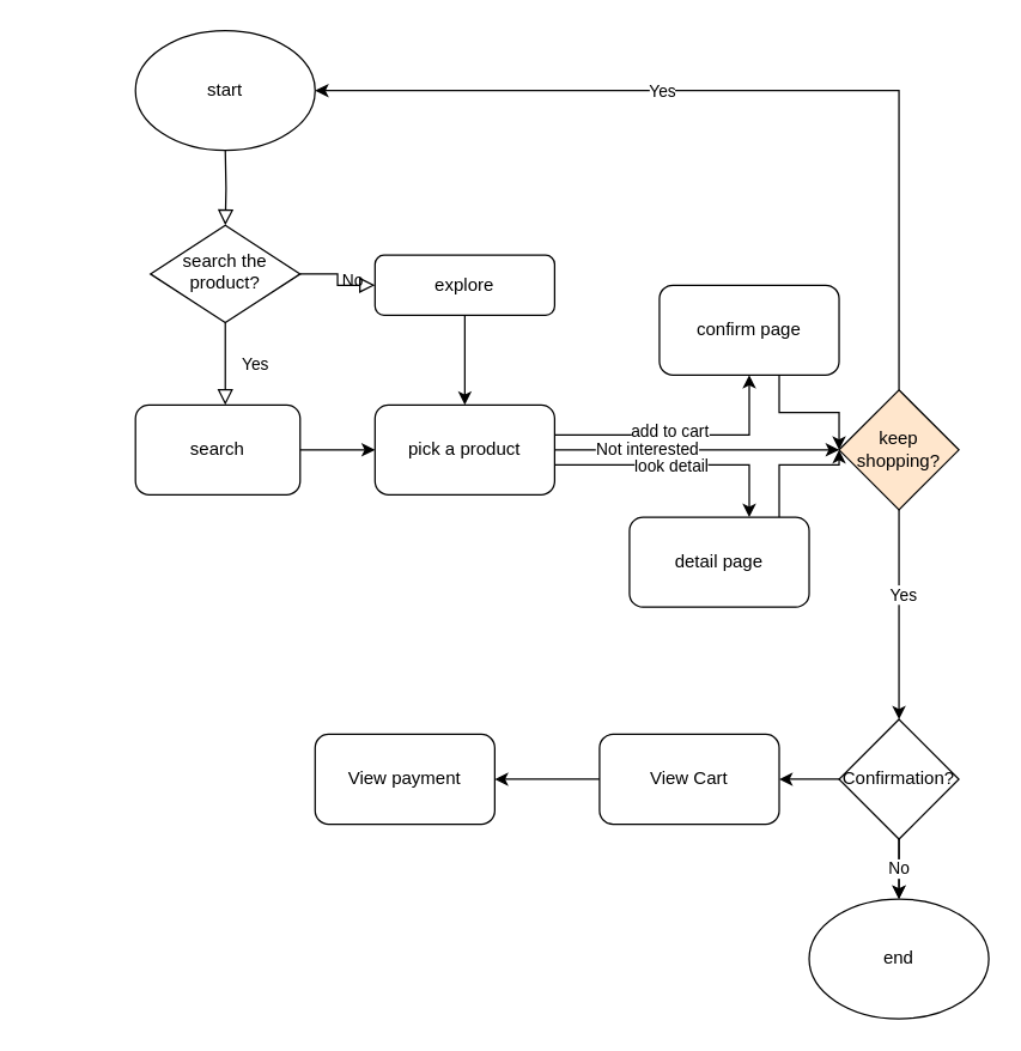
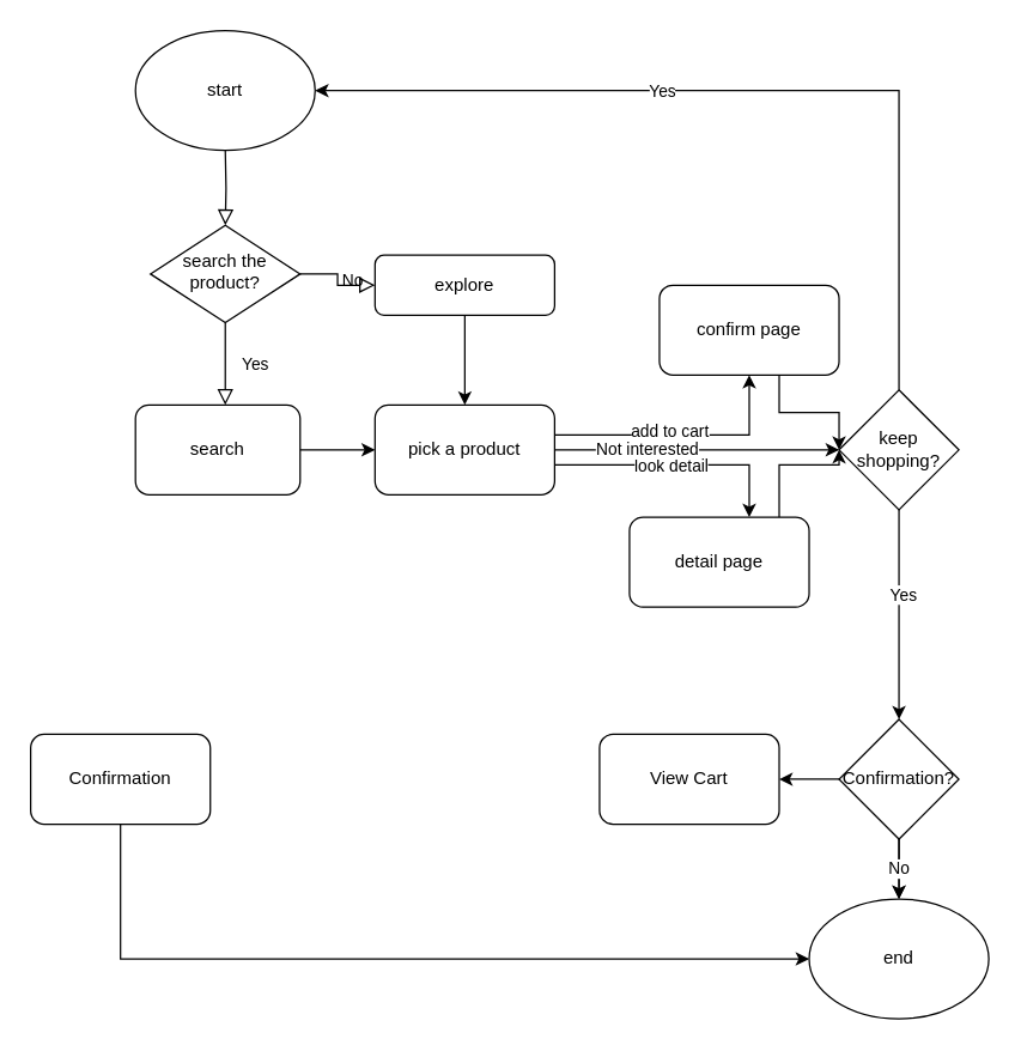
- <mxCell id="26" value="keep shopping?" style="rhombus;whiteSpace=wrap;html=1;fillColor=#ffe6cc;" parent="1" vertex="1"><mxGeometry x="560" y="260" width="80" height="80" as="geometry" /></mxCell>
+ <mxCell id="26" value="keep shopping?" style="rhombus;whiteSpace=wrap;html=1;" parent="1" vertex="1"><mxGeometry x="560" y="260" width="80" height="80" as="geometry" /></mxCell>
+ <mxCell id="36" value="Confirmation" style="rounded=1;whiteSpace=wrap;html=1;" parent="1" vertex="1"><mxGeometry x="20" y="490" width="120" height="60" as="geometry" /></mxCell>
- <mxCell id="34" value="View payment" style="rounded=1;whiteSpace=wrap;html=1;" parent="1" vertex="1"><mxGeometry x="210" y="490" width="120" height="60" as="geometry" /></mxCell>
- <mxCell id="32" style="edgeStyle=orthogonalEdgeStyle;rounded=0;orthogonalLoop=1;jettySize=auto;html=1;entryX=1;entryY=0.5;entryDx=0;entryDy=0;" parent="1" source="33" target="34" edge="1"><mxGeometry relative="1" as="geometry" /></mxCell>
+ <mxCell id="35" style="edgeStyle=orthogonalEdgeStyle;rounded=0;orthogonalLoop=1;jettySize=auto;html=1;entryX=0;entryY=0.5;entryDx=0;entryDy=0;" parent="1" source="36" target="31" edge="1"><mxGeometry relative="1" as="geometry"><Array as="points"><mxPoint x="80" y="640" /></Array></mxGeometry></mxCell>
